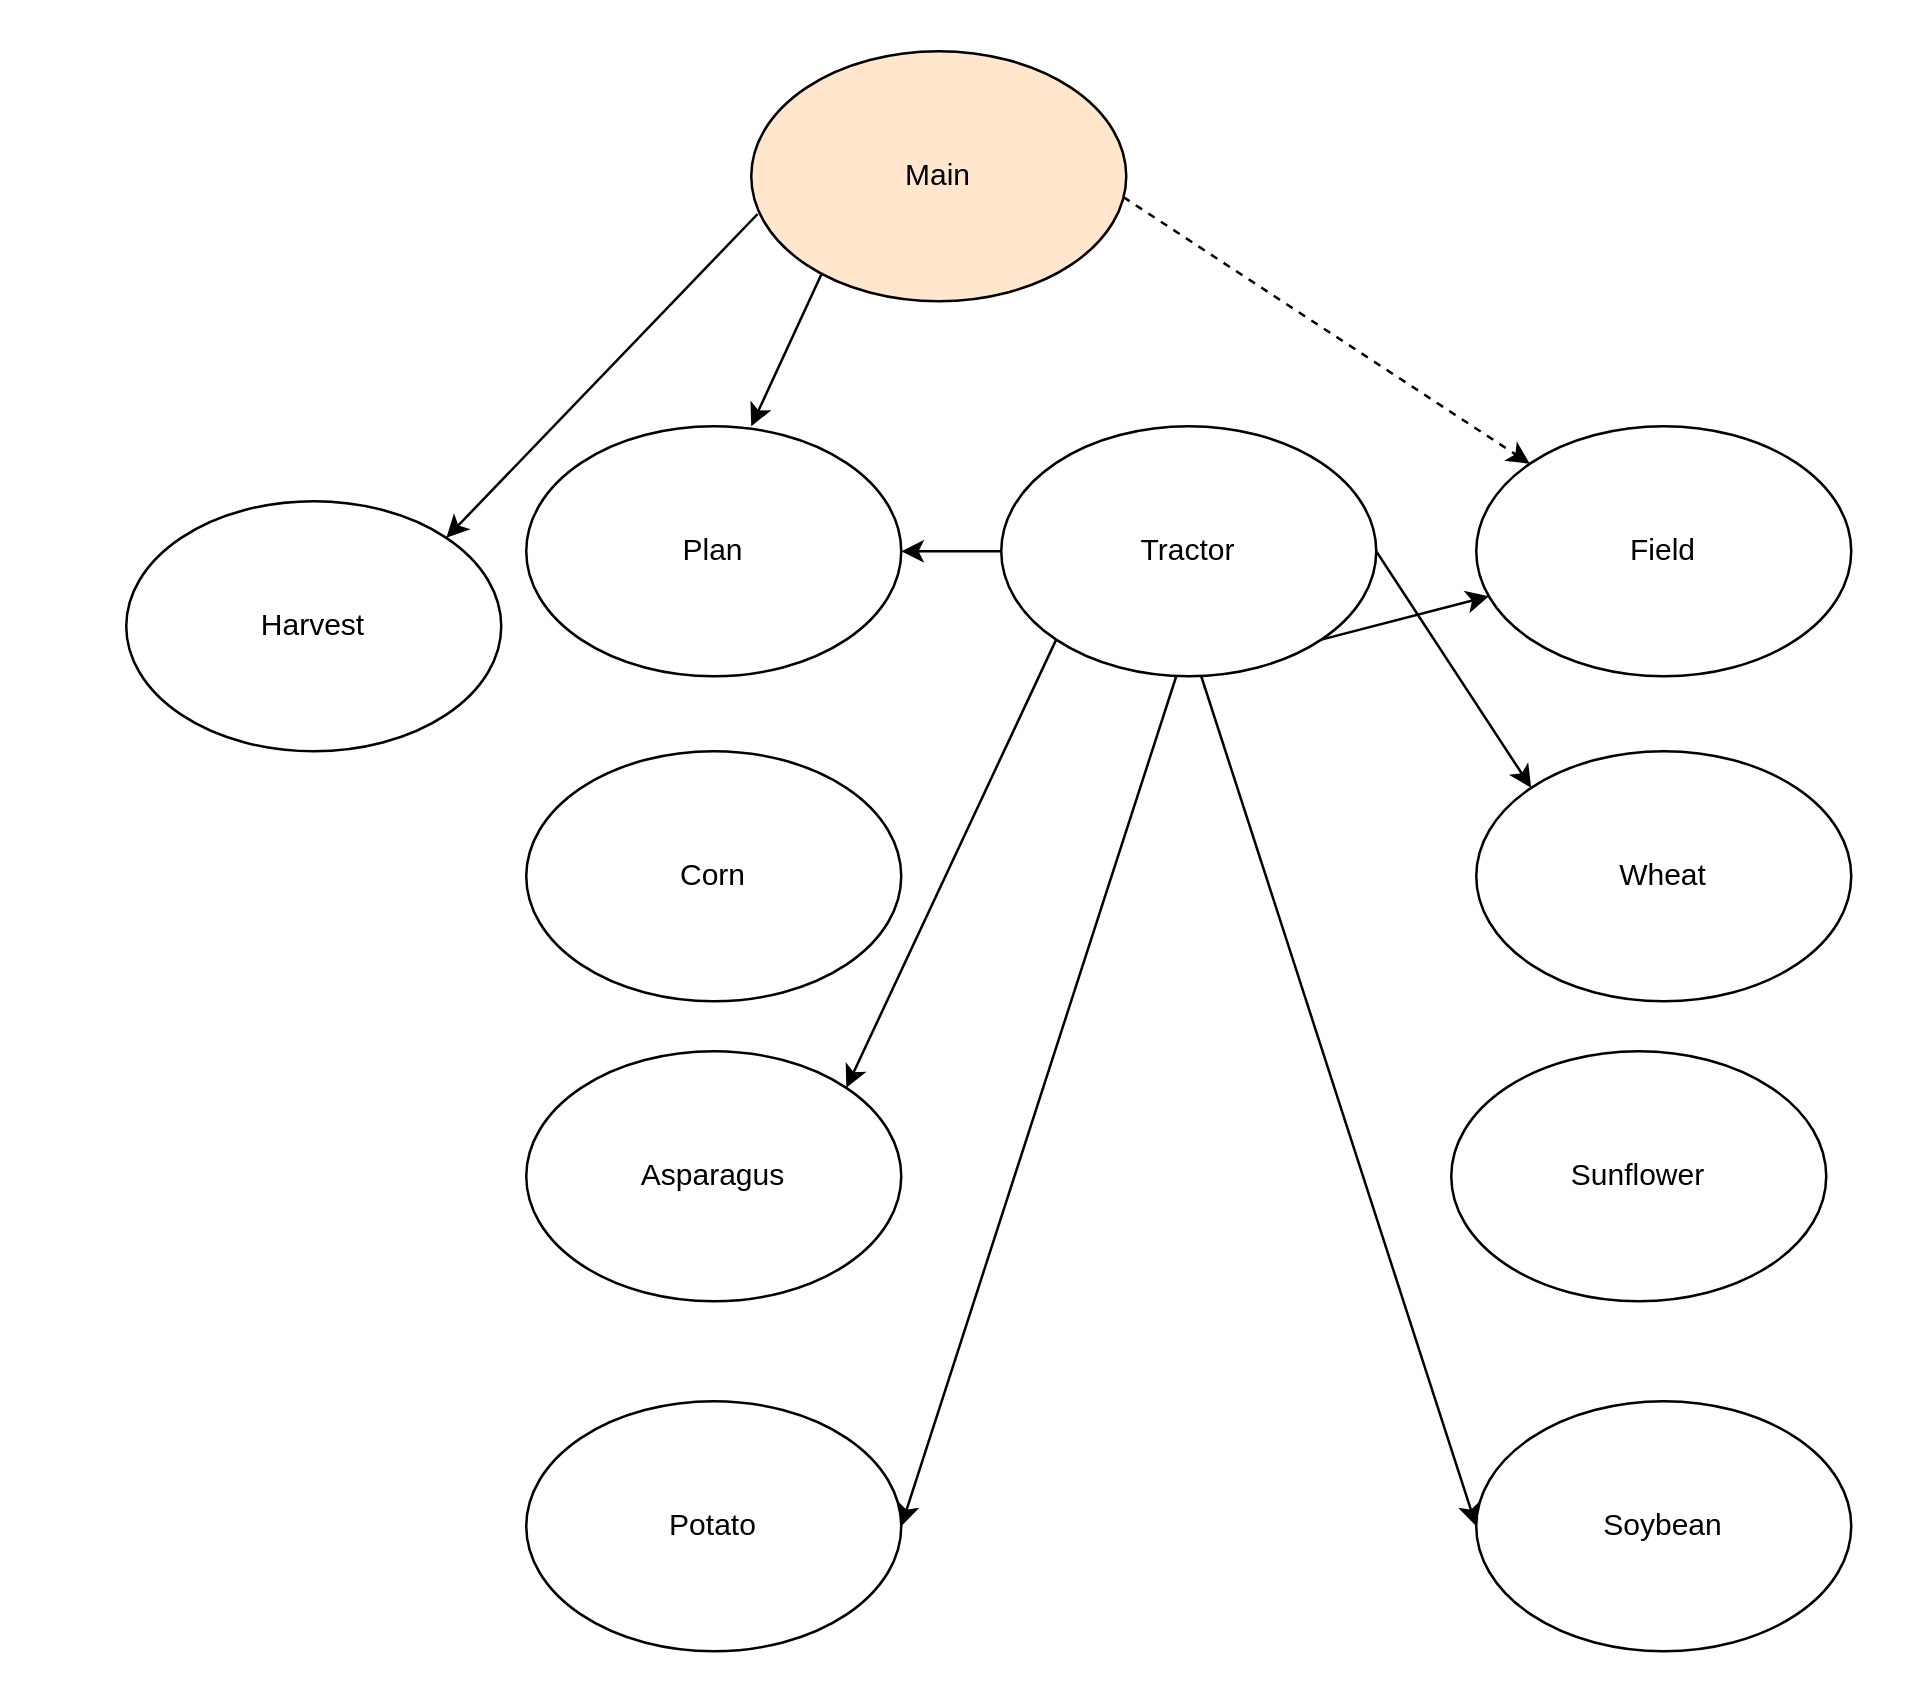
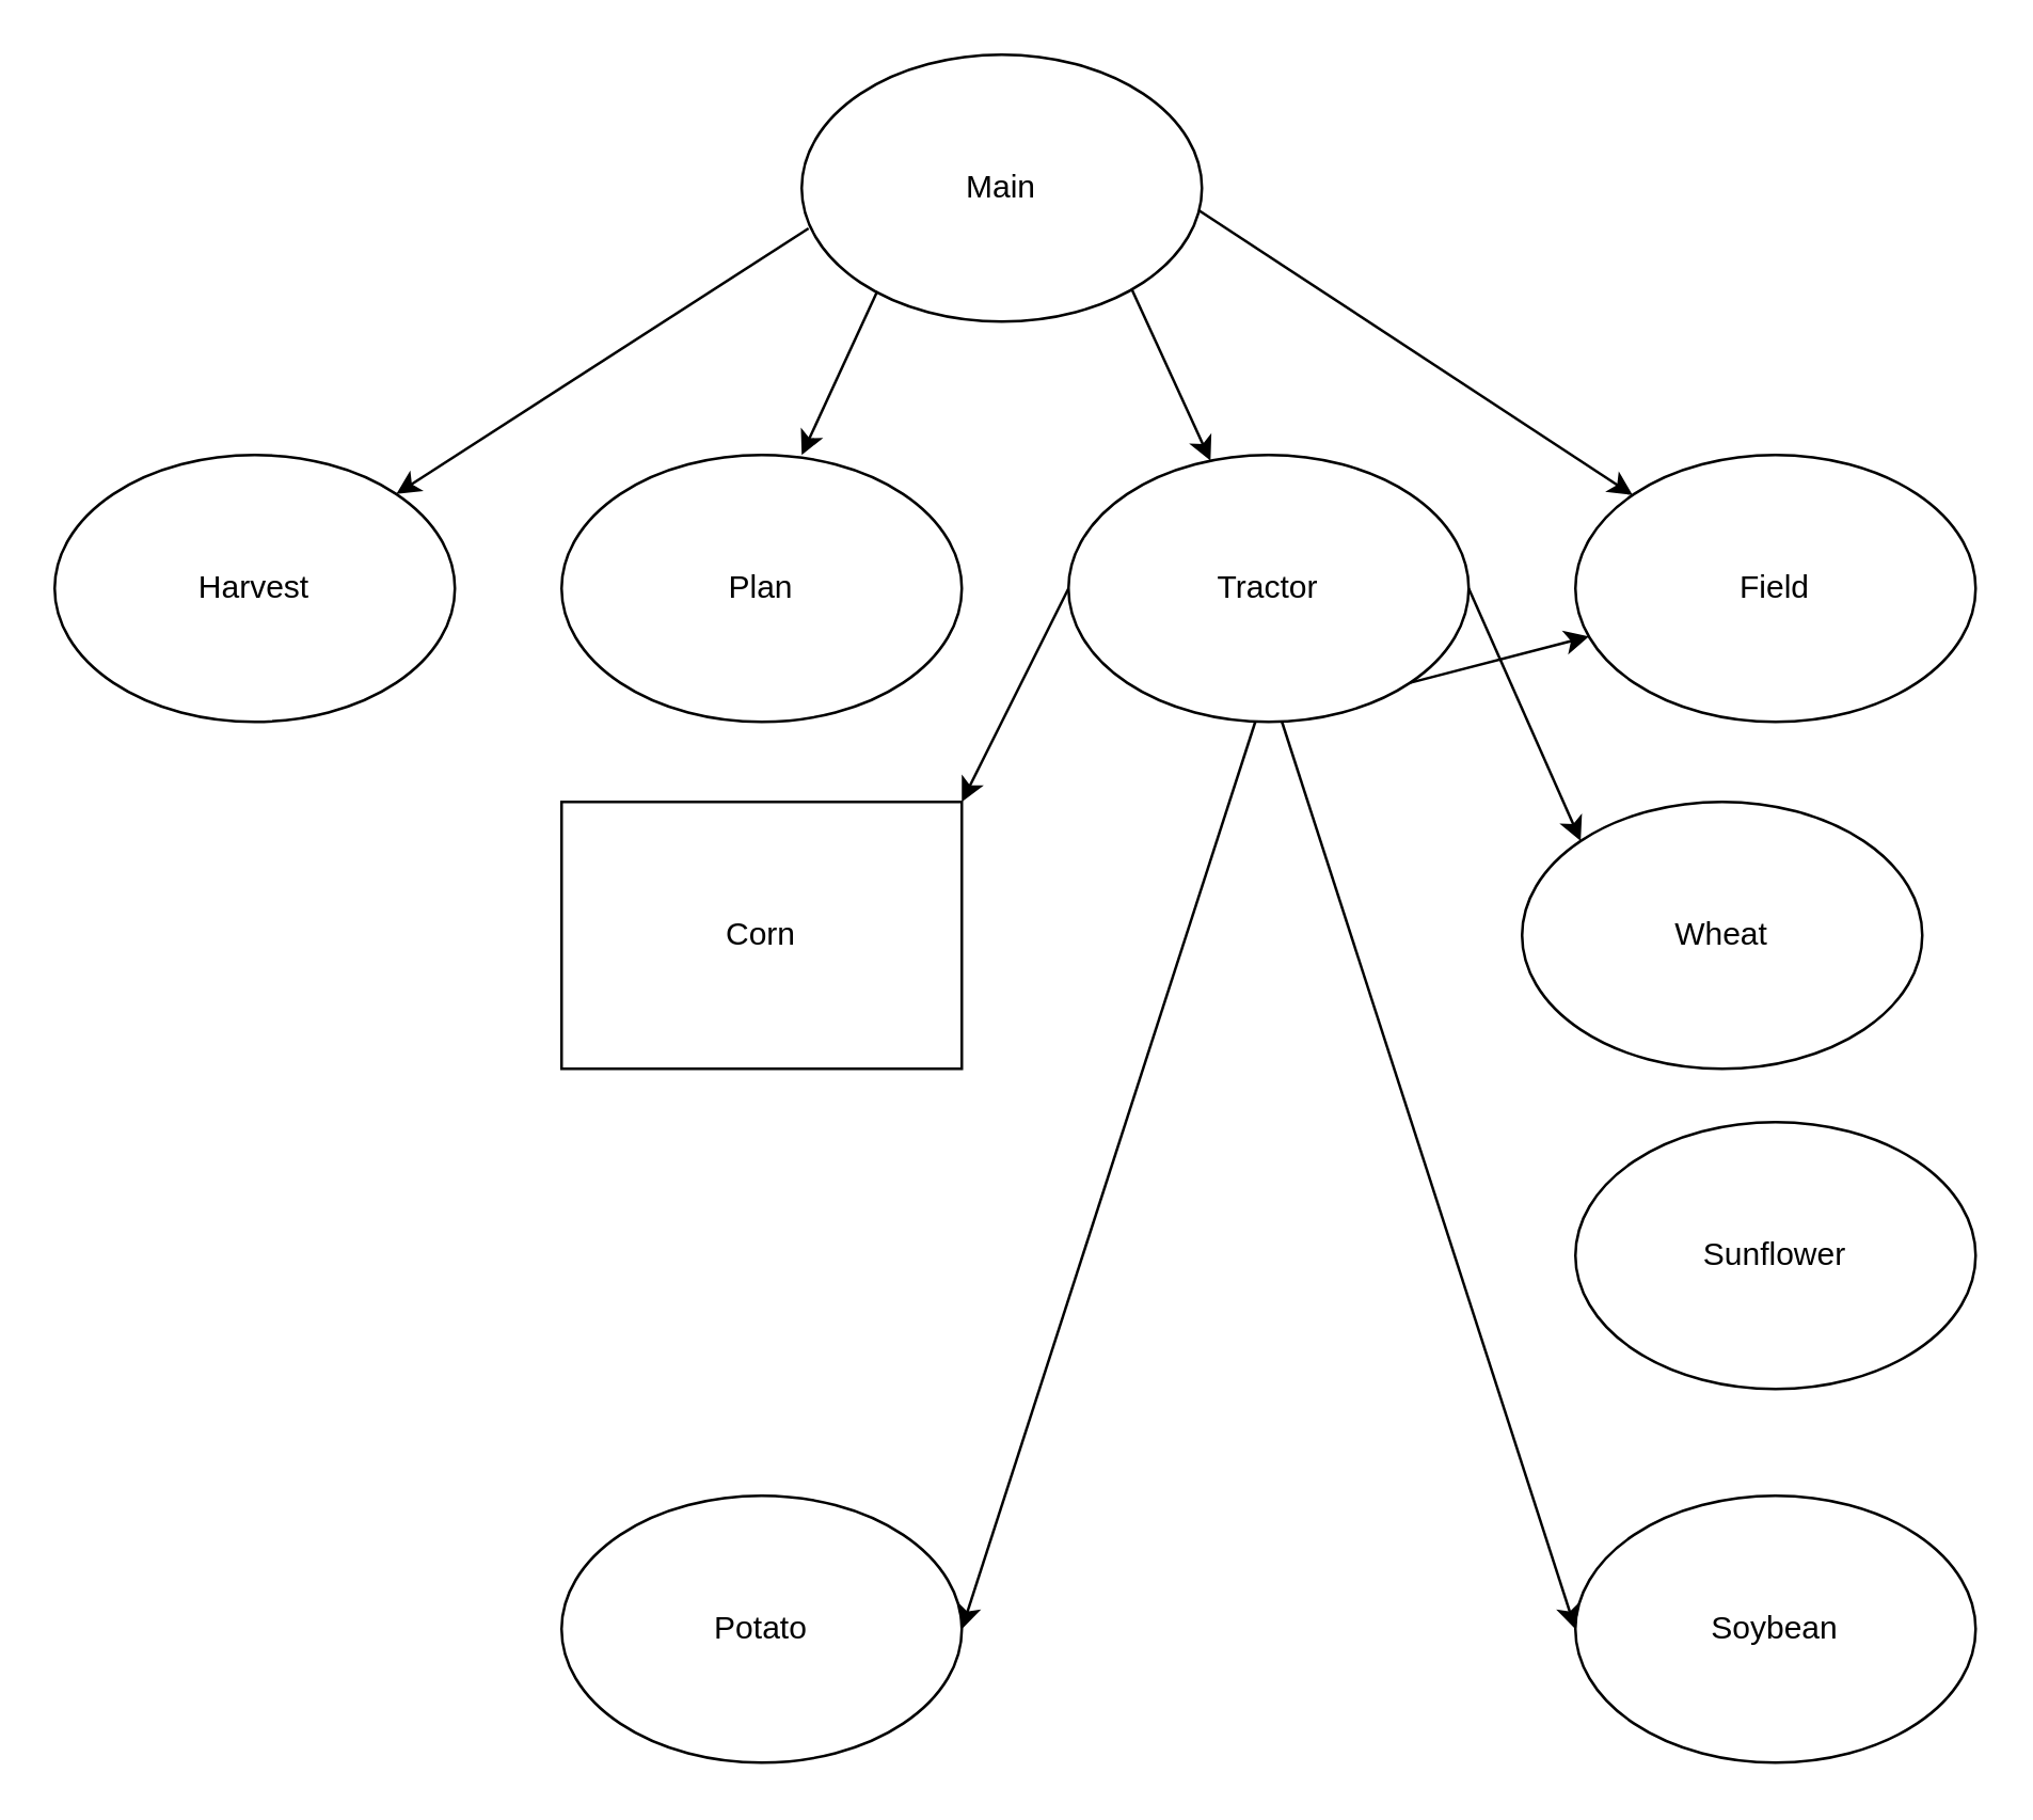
- <mxCell id="6" value="Main" style="ellipse;whiteSpace=wrap;html=1;fillColor=#ffe6cc;" vertex="1" parent="1"><mxGeometry x="300" y="20" width="150" height="100" as="geometry" /></mxCell>
+ <mxCell id="6" value="Main" style="ellipse;whiteSpace=wrap;html=1;" vertex="1" parent="1"><mxGeometry x="300" y="20" width="150" height="100" as="geometry" /></mxCell>
- <mxCell id="8" value="" style="endArrow=classic;html=1;exitX=0.992;exitY=0.583;exitDx=0;exitDy=0;exitPerimeter=0;dashed=1;" edge="1" parent="1" source="6" target="2"><mxGeometry width="50" height="50" relative="1" as="geometry"><mxPoint x="550" y="140" as="sourcePoint" /><mxPoint x="600" y="90" as="targetPoint" /></mxGeometry></mxCell>
+ <mxCell id="8" value="" style="endArrow=classic;html=1;exitX=0.992;exitY=0.583;exitDx=0;exitDy=0;exitPerimeter=0;" edge="1" parent="1" source="6" target="2"><mxGeometry width="50" height="50" relative="1" as="geometry"><mxPoint x="550" y="140" as="sourcePoint" /><mxPoint x="600" y="90" as="targetPoint" /></mxGeometry></mxCell>
+ <mxCell id="7" value="" style="endArrow=classic;html=1;exitX=0.825;exitY=0.88;exitDx=0;exitDy=0;exitPerimeter=0;" edge="1" parent="1" source="6" target="3"><mxGeometry width="50" height="50" relative="1" as="geometry"><mxPoint x="430" y="110" as="sourcePoint" /><mxPoint x="600" y="310" as="targetPoint" /></mxGeometry></mxCell>
- <mxCell id="17" value="" style="endArrow=classic;html=1;exitX=0;exitY=0.5;exitDx=0;exitDy=0;" edge="1" parent="1" source="3" target="4"><mxGeometry width="50" height="50" relative="1" as="geometry"><mxPoint x="470" y="350" as="sourcePoint" /><mxPoint x="410" y="400" as="targetPoint" /></mxGeometry></mxCell>
+ <mxCell id="17" value="" style="endArrow=classic;html=1;entryX=1;entryY=0;entryDx=0;entryDy=0;exitX=0;exitY=0.5;exitDx=0;exitDy=0;" edge="1" parent="1" source="3" target="13"><mxGeometry width="50" height="50" relative="1" as="geometry"><mxPoint x="470" y="350" as="sourcePoint" /><mxPoint x="410" y="400" as="targetPoint" /></mxGeometry></mxCell>
- <mxCell id="5" value="Harvest" style="ellipse;whiteSpace=wrap;html=1;" vertex="1" parent="1"><mxGeometry x="50" y="200" width="150" height="100" as="geometry" /></mxCell>
+ <mxCell id="5" value="Harvest" style="ellipse;whiteSpace=wrap;html=1;" vertex="1" parent="1"><mxGeometry x="20" y="170" width="150" height="100" as="geometry" /></mxCell>
- <mxCell id="19" value="" style="endArrow=classic;html=1;entryX=1;entryY=0;entryDx=0;entryDy=0;exitX=0;exitY=1;exitDx=0;exitDy=0;" edge="1" parent="1" source="3" target="12"><mxGeometry width="50" height="50" relative="1" as="geometry"><mxPoint x="470" y="470" as="sourcePoint" /><mxPoint x="410" y="400" as="targetPoint" /></mxGeometry></mxCell>
- <mxCell id="13" value="Corn" style="ellipse;whiteSpace=wrap;html=1;" vertex="1" parent="1"><mxGeometry x="210" y="300" width="150" height="100" as="geometry" /></mxCell>
+ <mxCell id="13" value="Corn" style="whiteSpace=wrap;html=1;rounded=0;" vertex="1" parent="1"><mxGeometry x="210" y="300" width="150" height="100" as="geometry" /></mxCell>
- <mxCell id="15" value="Wheat" style="ellipse;whiteSpace=wrap;html=1;" vertex="1" parent="1"><mxGeometry x="590" y="300" width="150" height="100" as="geometry" /></mxCell>
+ <mxCell id="15" value="Wheat" style="ellipse;whiteSpace=wrap;html=1;" vertex="1" parent="1"><mxGeometry x="570" y="300" width="150" height="100" as="geometry" /></mxCell>
- <mxCell id="12" value="Asparagus" style="ellipse;whiteSpace=wrap;html=1;" vertex="1" parent="1"><mxGeometry x="210" y="420" width="150" height="100" as="geometry" /></mxCell>
- <mxCell id="14" value="Sunflower" style="ellipse;whiteSpace=wrap;html=1;" vertex="1" parent="1"><mxGeometry x="580" y="420" width="150" height="100" as="geometry" /></mxCell>
+ <mxCell id="14" value="Sunflower" style="ellipse;whiteSpace=wrap;html=1;" vertex="1" parent="1"><mxGeometry x="590" y="420" width="150" height="100" as="geometry" /></mxCell>
